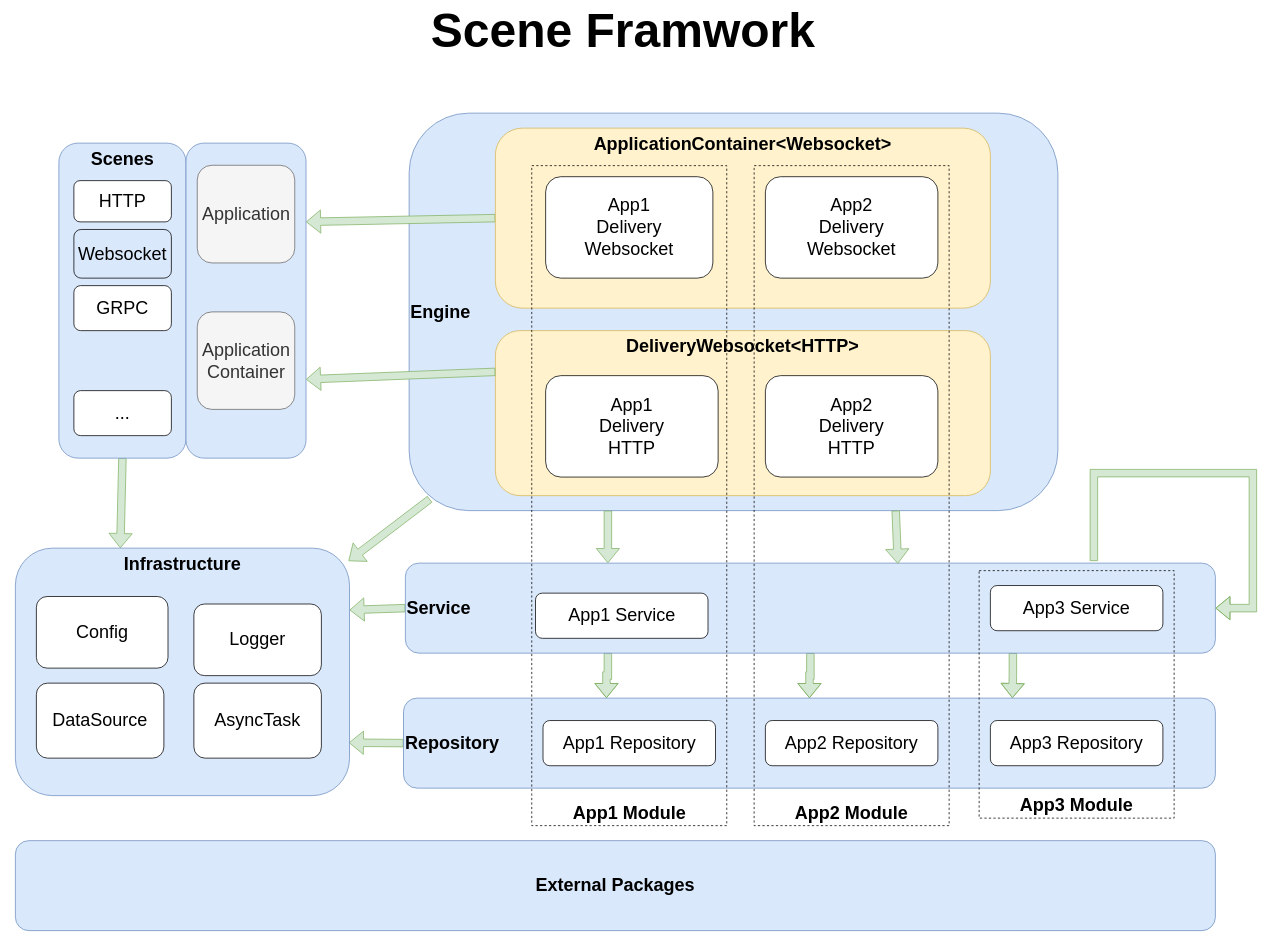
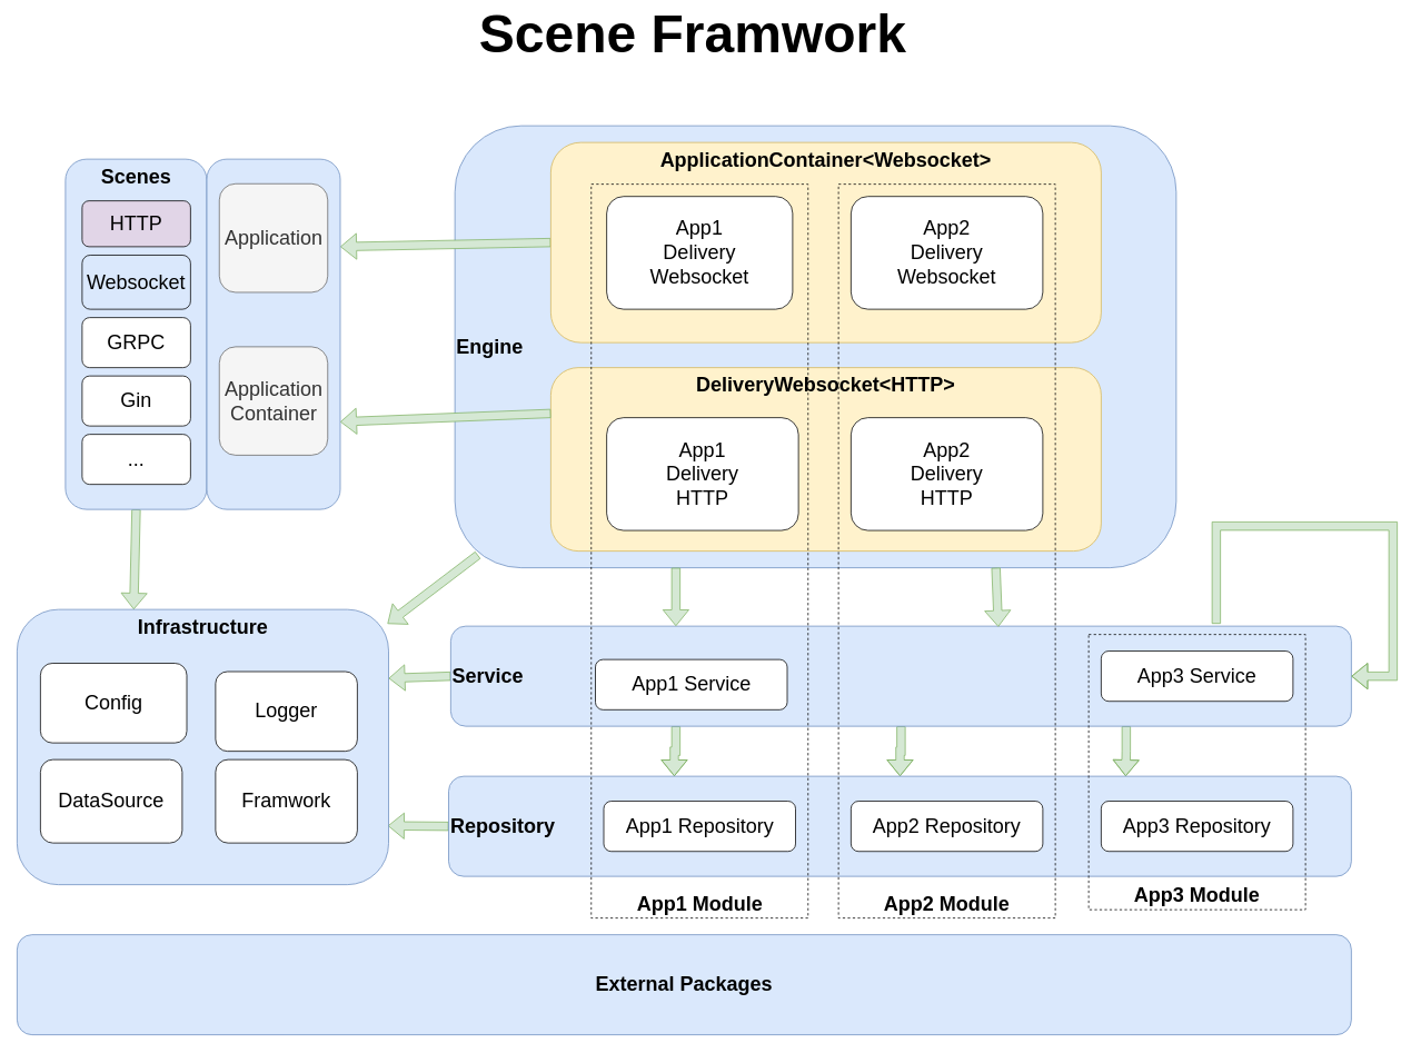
- <mxCell id="5" value="&lt;font style=&quot;font-size: 24px;&quot;&gt;HTTP&lt;/font&gt;" style="rounded=1;whiteSpace=wrap;html=1;fontSize=24;" parent="1" vertex="1"><mxGeometry x="98" y="240" width="130" height="55" as="geometry" /></mxCell>
+ <mxCell id="5" value="&lt;font style=&quot;font-size: 24px;&quot;&gt;HTTP&lt;/font&gt;" style="rounded=1;whiteSpace=wrap;html=1;fontSize=24;fillColor=#e1d5e7;" parent="1" vertex="1"><mxGeometry x="98" y="240" width="130" height="55" as="geometry" /></mxCell>
+ <mxCell id="8" value="&lt;font style=&quot;font-size: 24px;&quot;&gt;Gin&lt;/font&gt;" style="rounded=1;whiteSpace=wrap;html=1;fontSize=24;" parent="1" vertex="1"><mxGeometry x="98" y="450" width="130" height="60" as="geometry" /></mxCell>
- <mxCell id="39" value="AsyncTask" style="rounded=1;whiteSpace=wrap;html=1;fontSize=24;" parent="1" vertex="1"><mxGeometry x="258" y="910" width="170" height="100" as="geometry" /></mxCell>
+ <mxCell id="39" value="Framwork" style="rounded=1;whiteSpace=wrap;html=1;fontSize=24;" parent="1" vertex="1"><mxGeometry x="258" y="910" width="170" height="100" as="geometry" /></mxCell>
